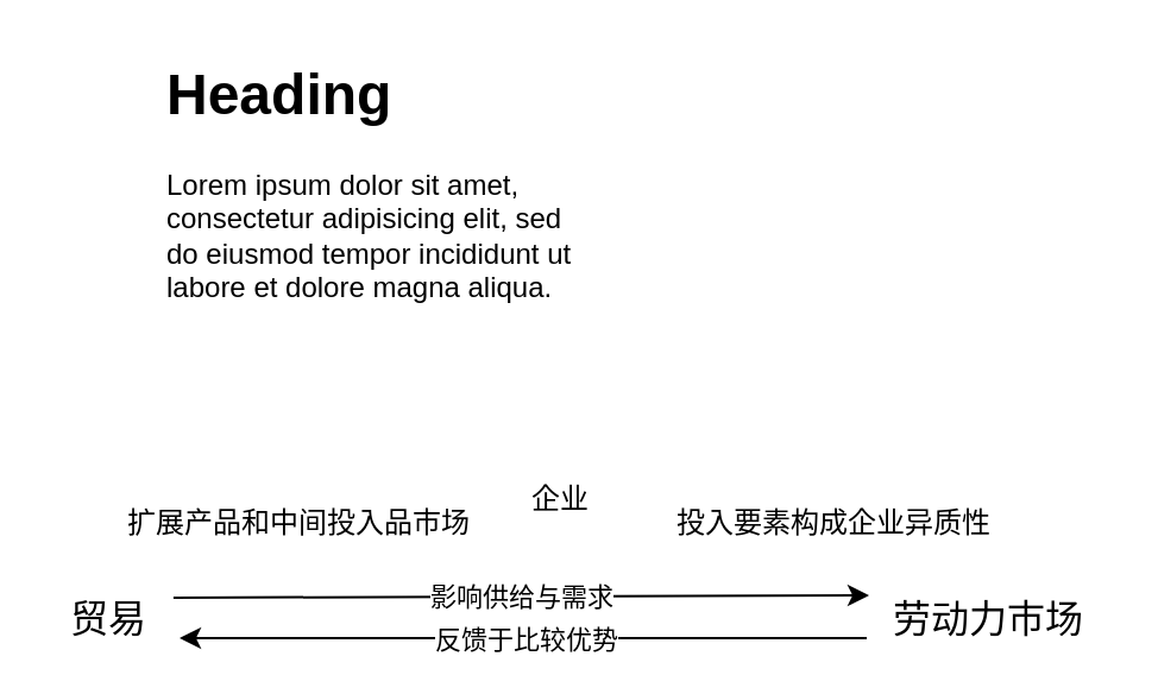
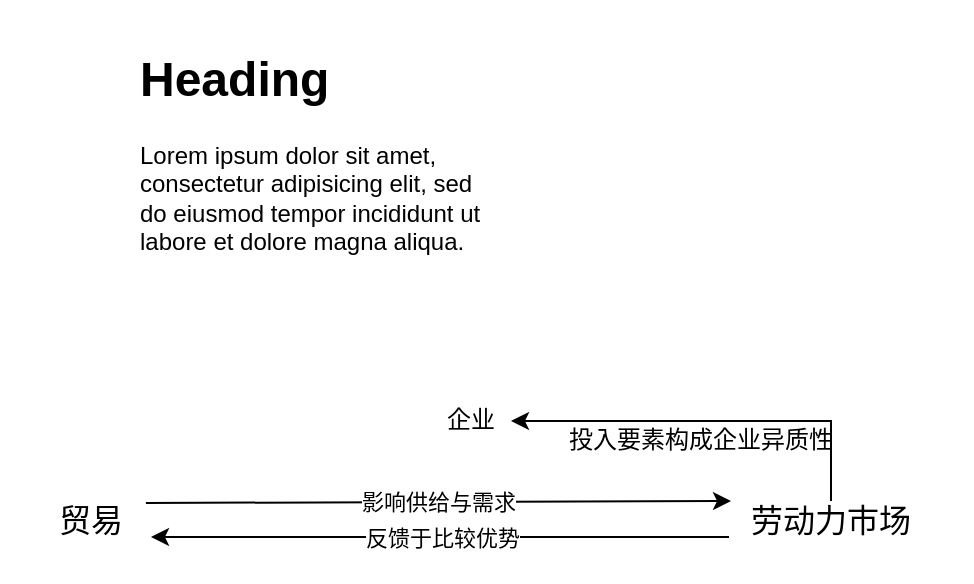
+ <mxCell id="3" value="" style="edgeStyle=orthogonalEdgeStyle;rounded=0;orthogonalLoop=1;jettySize=auto;html=1;endArrow=none;endFill=0;startArrow=classic;startFill=1;" parent="1" source="4" target="6" edge="1"><mxGeometry relative="1" as="geometry" /></mxCell>
- <mxCell id="7" value="扩展产品和中间投入品市场" style="text;html=1;align=center;verticalAlign=middle;resizable=0;points=[];autosize=1;strokeColor=none;fillColor=none;" parent="1" vertex="1"><mxGeometry x="45" y="210" width="160" height="20" as="geometry" /></mxCell>
